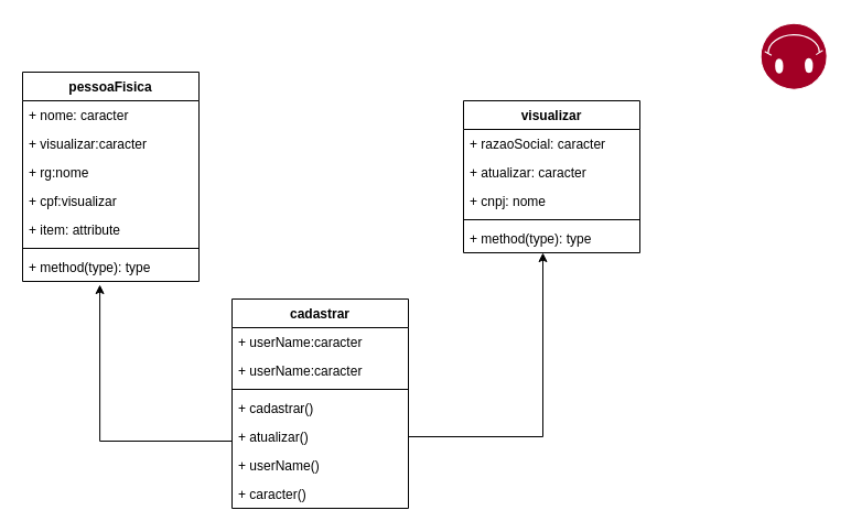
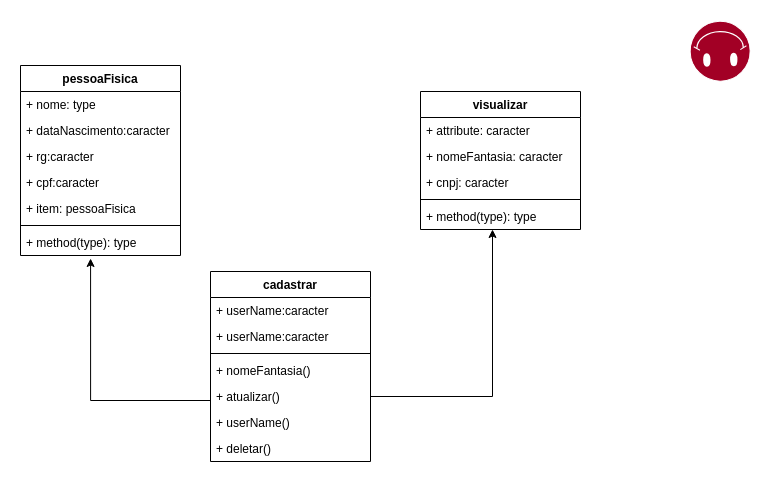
- <mxCell id="3" value="+ nome: caracter" style="text;strokeColor=none;fillColor=none;align=left;verticalAlign=top;spacingLeft=4;spacingRight=4;overflow=hidden;rotatable=0;points=[[0,0.5],[1,0.5]];portConstraint=eastwest;" vertex="1" parent="2"><mxGeometry y="26" width="160" height="26" as="geometry" /></mxCell>
+ <mxCell id="3" value="+ nome: type" style="text;strokeColor=none;fillColor=none;align=left;verticalAlign=top;spacingLeft=4;spacingRight=4;overflow=hidden;rotatable=0;points=[[0,0.5],[1,0.5]];portConstraint=eastwest;" vertex="1" parent="2"><mxGeometry y="26" width="160" height="26" as="geometry" /></mxCell>
- <mxCell id="4" value="+ visualizar:caracter" style="text;strokeColor=none;fillColor=none;align=left;verticalAlign=top;spacingLeft=4;spacingRight=4;overflow=hidden;rotatable=0;points=[[0,0.5],[1,0.5]];portConstraint=eastwest;" vertex="1" parent="2"><mxGeometry y="52" width="160" height="26" as="geometry" /></mxCell>
+ <mxCell id="4" value="+ dataNascimento:caracter" style="text;strokeColor=none;fillColor=none;align=left;verticalAlign=top;spacingLeft=4;spacingRight=4;overflow=hidden;rotatable=0;points=[[0,0.5],[1,0.5]];portConstraint=eastwest;" vertex="1" parent="2"><mxGeometry y="52" width="160" height="26" as="geometry" /></mxCell>
- <mxCell id="11" value="+ razaoSocial: caracter" style="text;strokeColor=none;fillColor=none;align=left;verticalAlign=top;spacingLeft=4;spacingRight=4;overflow=hidden;rotatable=0;points=[[0,0.5],[1,0.5]];portConstraint=eastwest;" vertex="1" parent="10"><mxGeometry y="26" width="160" height="26" as="geometry" /></mxCell>
+ <mxCell id="11" value="+ attribute: caracter" style="text;strokeColor=none;fillColor=none;align=left;verticalAlign=top;spacingLeft=4;spacingRight=4;overflow=hidden;rotatable=0;points=[[0,0.5],[1,0.5]];portConstraint=eastwest;" vertex="1" parent="10"><mxGeometry y="26" width="160" height="26" as="geometry" /></mxCell>
- <mxCell id="5" value="+ rg:nome" style="text;strokeColor=none;fillColor=none;align=left;verticalAlign=top;spacingLeft=4;spacingRight=4;overflow=hidden;rotatable=0;points=[[0,0.5],[1,0.5]];portConstraint=eastwest;" vertex="1" parent="2"><mxGeometry y="78" width="160" height="26" as="geometry" /></mxCell>
+ <mxCell id="5" value="+ rg:caracter" style="text;strokeColor=none;fillColor=none;align=left;verticalAlign=top;spacingLeft=4;spacingRight=4;overflow=hidden;rotatable=0;points=[[0,0.5],[1,0.5]];portConstraint=eastwest;" vertex="1" parent="2"><mxGeometry y="78" width="160" height="26" as="geometry" /></mxCell>
- <mxCell id="12" value="+ atualizar: caracter" style="text;strokeColor=none;fillColor=none;align=left;verticalAlign=top;spacingLeft=4;spacingRight=4;overflow=hidden;rotatable=0;points=[[0,0.5],[1,0.5]];portConstraint=eastwest;" vertex="1" parent="10"><mxGeometry y="52" width="160" height="26" as="geometry" /></mxCell>
+ <mxCell id="12" value="+ nomeFantasia: caracter" style="text;strokeColor=none;fillColor=none;align=left;verticalAlign=top;spacingLeft=4;spacingRight=4;overflow=hidden;rotatable=0;points=[[0,0.5],[1,0.5]];portConstraint=eastwest;" vertex="1" parent="10"><mxGeometry y="52" width="160" height="26" as="geometry" /></mxCell>
- <mxCell id="6" value="+ cpf:visualizar" style="text;strokeColor=none;fillColor=none;align=left;verticalAlign=top;spacingLeft=4;spacingRight=4;overflow=hidden;rotatable=0;points=[[0,0.5],[1,0.5]];portConstraint=eastwest;" vertex="1" parent="2"><mxGeometry y="104" width="160" height="26" as="geometry" /></mxCell>
+ <mxCell id="6" value="+ cpf:caracter" style="text;strokeColor=none;fillColor=none;align=left;verticalAlign=top;spacingLeft=4;spacingRight=4;overflow=hidden;rotatable=0;points=[[0,0.5],[1,0.5]];portConstraint=eastwest;" vertex="1" parent="2"><mxGeometry y="104" width="160" height="26" as="geometry" /></mxCell>
- <mxCell id="13" value="+ cnpj: nome" style="text;strokeColor=none;fillColor=none;align=left;verticalAlign=top;spacingLeft=4;spacingRight=4;overflow=hidden;rotatable=0;points=[[0,0.5],[1,0.5]];portConstraint=eastwest;" vertex="1" parent="10"><mxGeometry y="78" width="160" height="26" as="geometry" /></mxCell>
+ <mxCell id="13" value="+ cnpj: caracter" style="text;strokeColor=none;fillColor=none;align=left;verticalAlign=top;spacingLeft=4;spacingRight=4;overflow=hidden;rotatable=0;points=[[0,0.5],[1,0.5]];portConstraint=eastwest;" vertex="1" parent="10"><mxGeometry y="78" width="160" height="26" as="geometry" /></mxCell>
- <mxCell id="7" value="+ item: attribute" style="text;strokeColor=none;fillColor=none;align=left;verticalAlign=top;spacingLeft=4;spacingRight=4;overflow=hidden;rotatable=0;points=[[0,0.5],[1,0.5]];portConstraint=eastwest;" vertex="1" parent="2"><mxGeometry y="130" width="160" height="26" as="geometry" /></mxCell>
+ <mxCell id="7" value="+ item: pessoaFisica" style="text;strokeColor=none;fillColor=none;align=left;verticalAlign=top;spacingLeft=4;spacingRight=4;overflow=hidden;rotatable=0;points=[[0,0.5],[1,0.5]];portConstraint=eastwest;" vertex="1" parent="2"><mxGeometry y="130" width="160" height="26" as="geometry" /></mxCell>
- <mxCell id="22" value="+ cadastrar()" style="text;strokeColor=none;fillColor=none;align=left;verticalAlign=top;spacingLeft=4;spacingRight=4;overflow=hidden;rotatable=0;points=[[0,0.5],[1,0.5]];portConstraint=eastwest;" vertex="1" parent="18"><mxGeometry y="86" width="160" height="26" as="geometry" /></mxCell>
+ <mxCell id="22" value="+ nomeFantasia()" style="text;strokeColor=none;fillColor=none;align=left;verticalAlign=top;spacingLeft=4;spacingRight=4;overflow=hidden;rotatable=0;points=[[0,0.5],[1,0.5]];portConstraint=eastwest;" vertex="1" parent="18"><mxGeometry y="86" width="160" height="26" as="geometry" /></mxCell>
- <mxCell id="25" value="+ caracter()" style="text;strokeColor=none;fillColor=none;align=left;verticalAlign=top;spacingLeft=4;spacingRight=4;overflow=hidden;rotatable=0;points=[[0,0.5],[1,0.5]];portConstraint=eastwest;" vertex="1" parent="18"><mxGeometry y="164" width="160" height="26" as="geometry" /></mxCell>
+ <mxCell id="25" value="+ deletar()" style="text;strokeColor=none;fillColor=none;align=left;verticalAlign=top;spacingLeft=4;spacingRight=4;overflow=hidden;rotatable=0;points=[[0,0.5],[1,0.5]];portConstraint=eastwest;" vertex="1" parent="18"><mxGeometry y="164" width="160" height="26" as="geometry" /></mxCell>
